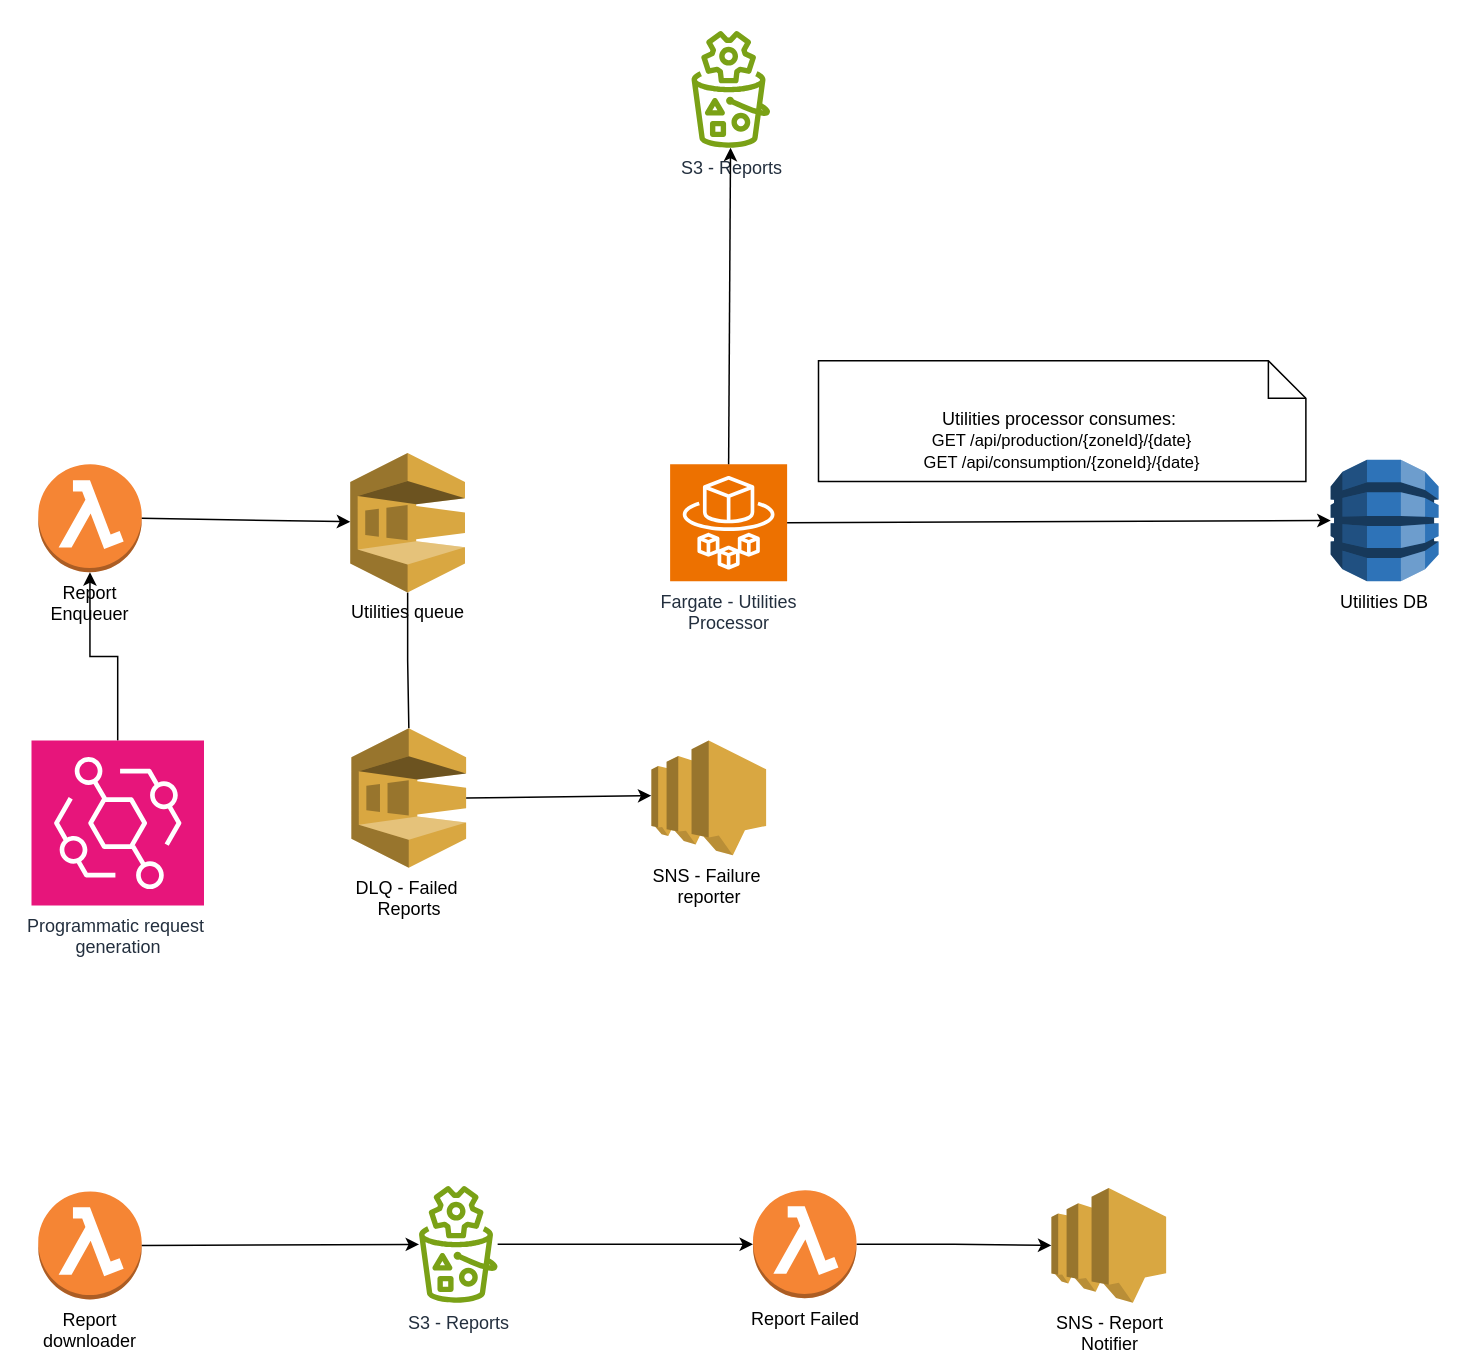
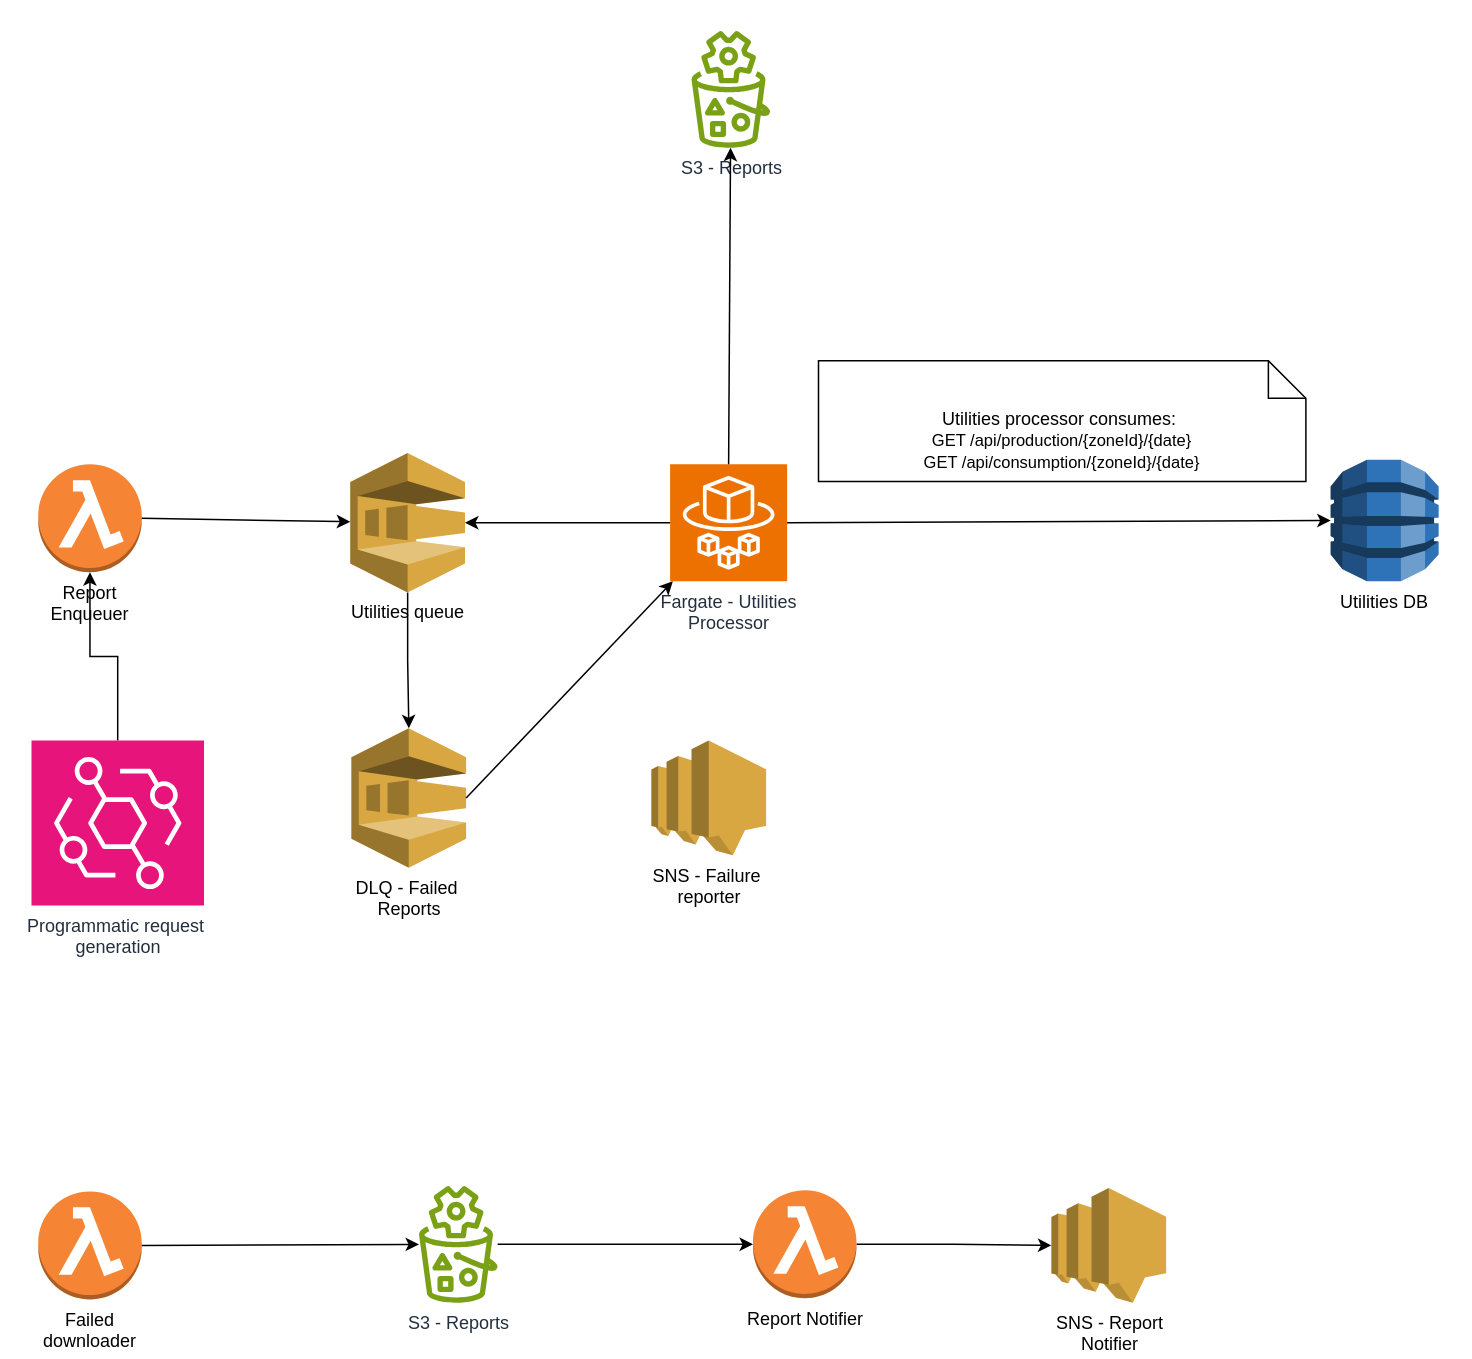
+ <mxCell id="8" value="" style="endArrow=classic;html=1;rounded=0;entryX=1;entryY=0.5;entryDx=0;entryDy=0;entryPerimeter=0;" edge="1" parent="1" source="7" target="4"><mxGeometry width="50" height="50" relative="1" as="geometry"><mxPoint x="221.08" y="-253.01" as="sourcePoint" /><mxPoint x="295.33" y="347.99" as="targetPoint" /></mxGeometry></mxCell>
- <mxCell id="3" style="edgeStyle=orthogonalEdgeStyle;rounded=0;orthogonalLoop=1;jettySize=auto;html=1;endArrow=none;" edge="1" parent="1" source="4" target="5"><mxGeometry relative="1" as="geometry" /></mxCell>
+ <mxCell id="3" style="edgeStyle=orthogonalEdgeStyle;rounded=0;orthogonalLoop=1;jettySize=auto;html=1;" edge="1" parent="1" source="4" target="5"><mxGeometry relative="1" as="geometry" /></mxCell>
- <mxCell id="9" value="" style="endArrow=classic;html=1;rounded=0;exitX=1;exitY=0.5;exitDx=0;exitDy=0;exitPerimeter=0;entryX=0;entryY=0.48;entryDx=0;entryDy=0;entryPerimeter=0;" edge="1" parent="1" source="5" target="6"><mxGeometry width="50" height="50" relative="1" as="geometry"><mxPoint x="265.08" y="-466.01" as="sourcePoint" /><mxPoint x="315.08" y="-516.01" as="targetPoint" /></mxGeometry></mxCell>
+ <mxCell id="9" value="" style="endArrow=classic;html=1;rounded=0;exitX=1;exitY=0.5;exitDx=0;exitDy=0;exitPerimeter=0;" edge="1" parent="1" source="5" target="7"><mxGeometry width="50" height="50" relative="1" as="geometry"><mxPoint x="265.08" y="-466.01" as="sourcePoint" /><mxPoint x="315.08" y="-516.01" as="targetPoint" /></mxGeometry></mxCell>
- <mxCell id="24" value="Report Failed" style="outlineConnect=0;dashed=0;verticalLabelPosition=bottom;verticalAlign=top;align=center;html=1;shape=mxgraph.aws3.lambda_function;fillColor=#F58534;gradientColor=none;" vertex="1" parent="1"><mxGeometry x="501.33" y="793" width="69" height="72" as="geometry" /></mxCell>
+ <mxCell id="24" value="Report Notifier" style="outlineConnect=0;dashed=0;verticalLabelPosition=bottom;verticalAlign=top;align=center;html=1;shape=mxgraph.aws3.lambda_function;fillColor=#F58534;gradientColor=none;" vertex="1" parent="1"><mxGeometry x="501.33" y="793" width="69" height="72" as="geometry" /></mxCell>
- <mxCell id="20" value="Report&lt;div&gt;downloader&lt;/div&gt;" style="outlineConnect=0;dashed=0;verticalLabelPosition=bottom;verticalAlign=top;align=center;html=1;shape=mxgraph.aws3.lambda_function;fillColor=#F58534;gradientColor=none;" vertex="1" parent="1"><mxGeometry x="24.83" y="793.75" width="69" height="72" as="geometry" /></mxCell>
+ <mxCell id="20" value="Failed&lt;div&gt;downloader&lt;/div&gt;" style="outlineConnect=0;dashed=0;verticalLabelPosition=bottom;verticalAlign=top;align=center;html=1;shape=mxgraph.aws3.lambda_function;fillColor=#F58534;gradientColor=none;" vertex="1" parent="1"><mxGeometry x="24.83" y="793.75" width="69" height="72" as="geometry" /></mxCell>
